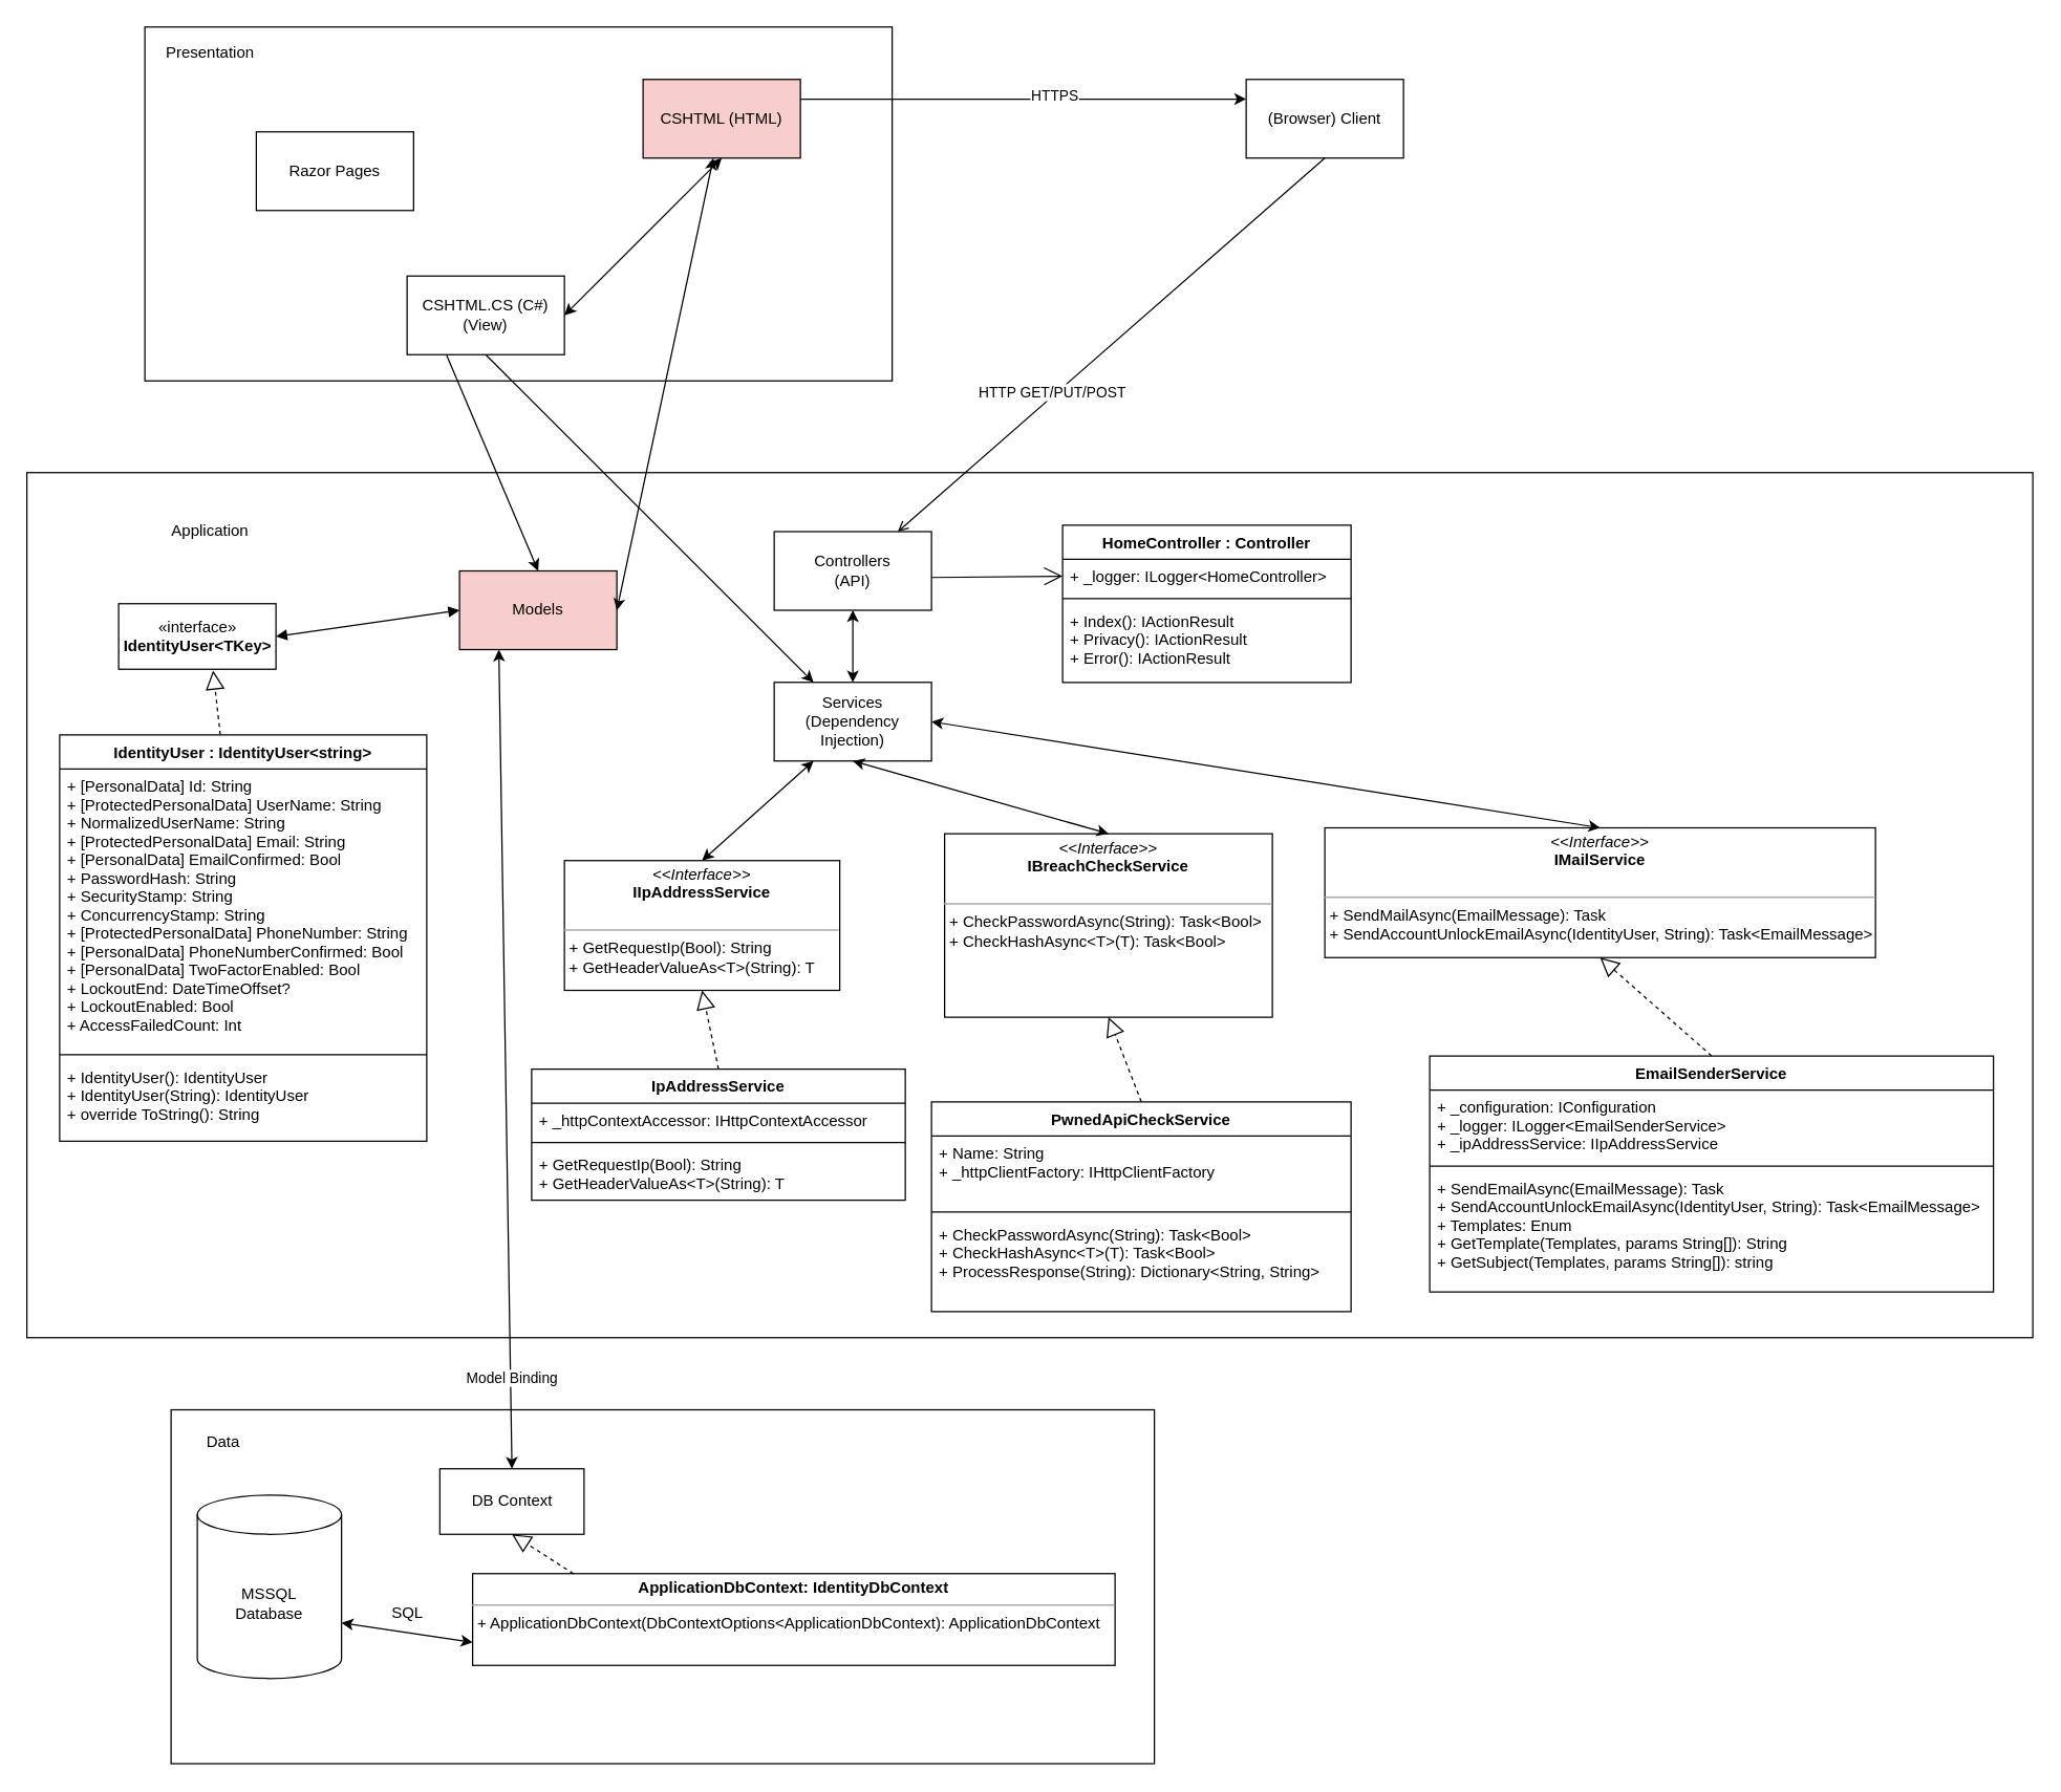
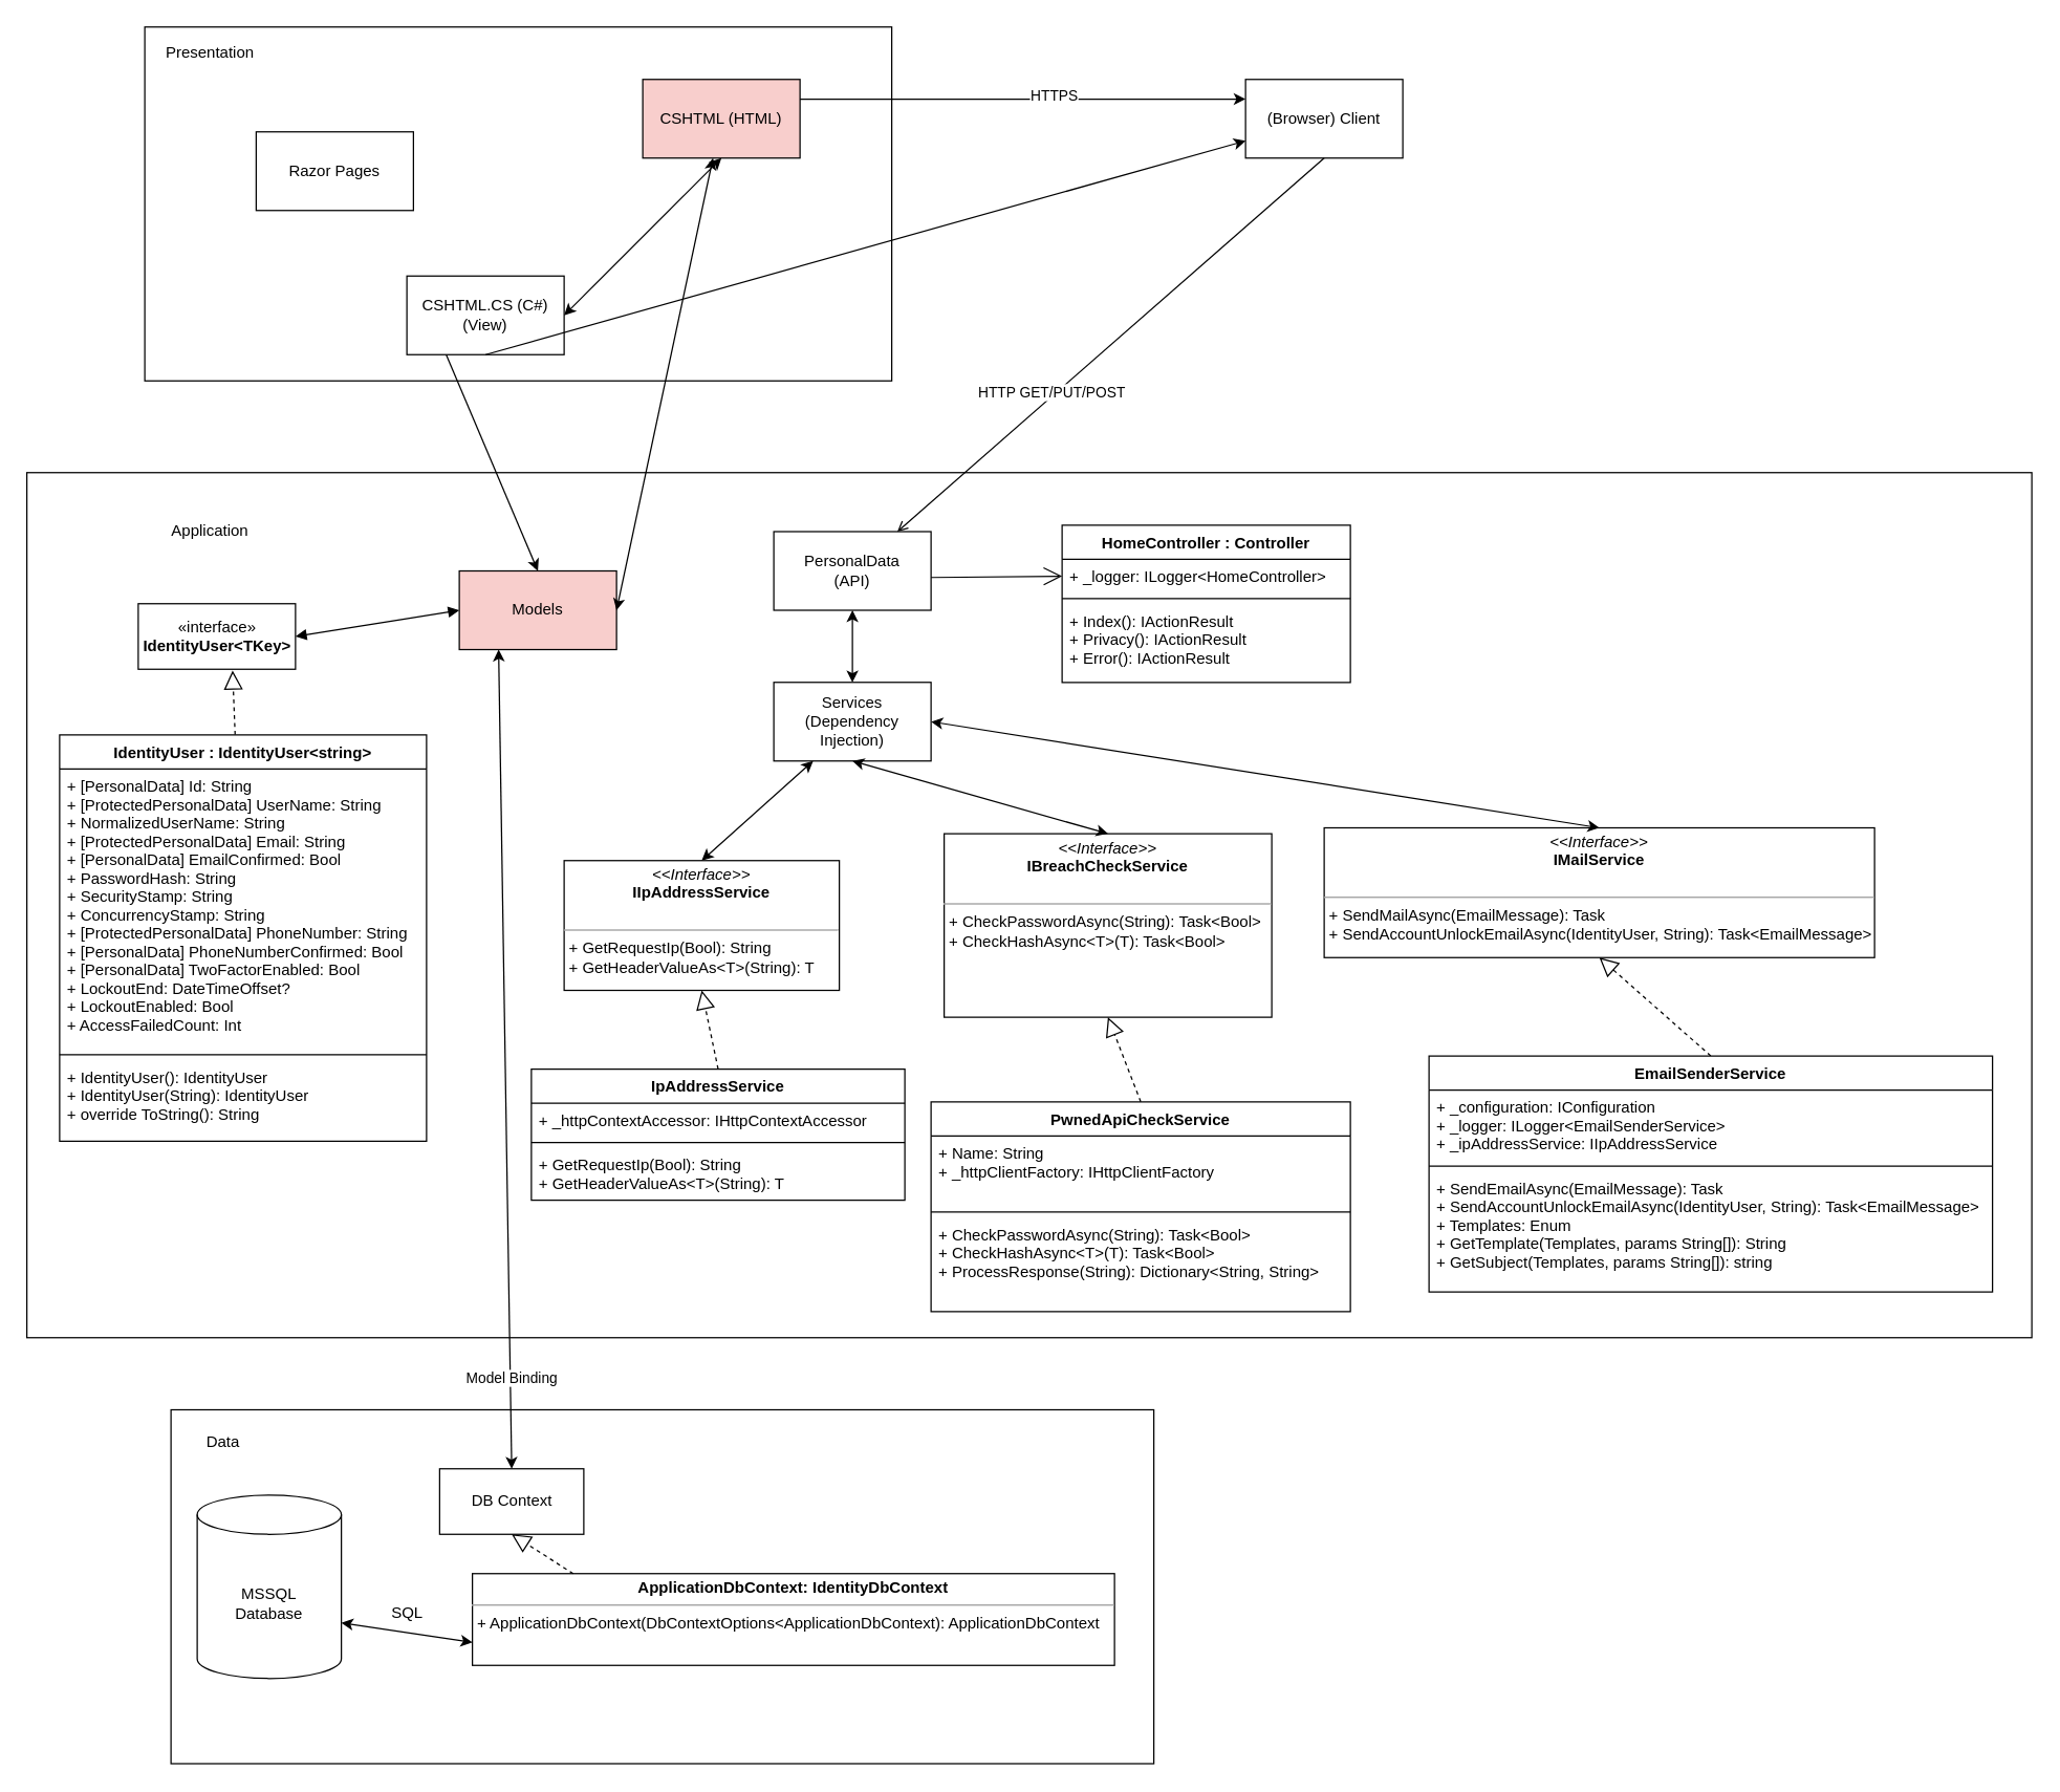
- <mxCell id="40" value="" style="endArrow=classic;html=1;exitX=0.5;exitY=1;exitDx=0;exitDy=0;" edge="1" parent="1" source="8" target="26"><mxGeometry width="50" height="50" relative="1" as="geometry"><mxPoint x="470" y="390" as="sourcePoint" /><mxPoint x="520" y="340" as="targetPoint" /></mxGeometry></mxCell>
+ <mxCell id="40" value="" style="endArrow=classic;html=1;exitX=0.5;exitY=1;exitDx=0;exitDy=0;" edge="1" parent="1" source="8" target="12"><mxGeometry width="50" height="50" relative="1" as="geometry"><mxPoint x="470" y="390" as="sourcePoint" /><mxPoint x="520" y="340" as="targetPoint" /></mxGeometry></mxCell>
- <mxCell id="14" value="Controllers&lt;br&gt;(API)" style="rounded=0;whiteSpace=wrap;html=1;" parent="1" vertex="1"><mxGeometry x="590" y="405" width="120" height="60" as="geometry" /></mxCell>
+ <mxCell id="14" value="PersonalData&lt;br&gt;(API)" style="rounded=0;whiteSpace=wrap;html=1;" parent="1" vertex="1"><mxGeometry x="590" y="405" width="120" height="60" as="geometry" /></mxCell>
- <mxCell id="19" value="«interface»&lt;br&gt;&lt;b&gt;IdentityUser&amp;lt;TKey&amp;gt;&lt;/b&gt;" style="html=1;" parent="1" vertex="1"><mxGeometry x="90" y="460" width="120" height="50" as="geometry" /></mxCell>
+ <mxCell id="19" value="«interface»&lt;br&gt;&lt;b&gt;IdentityUser&amp;lt;TKey&amp;gt;&lt;/b&gt;" style="html=1;" parent="1" vertex="1"><mxGeometry x="105" y="460" width="120" height="50" as="geometry" /></mxCell>
